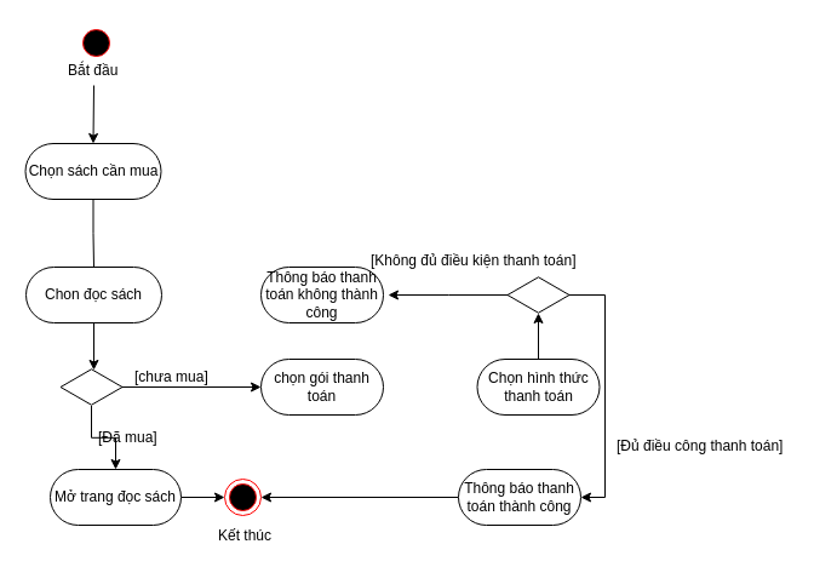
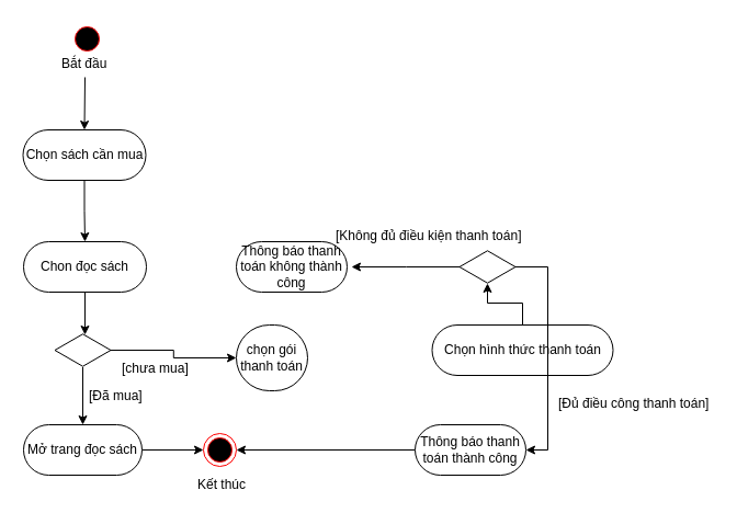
- <mxCell id="4" style="edgeStyle=orthogonalEdgeStyle;rounded=0;orthogonalLoop=1;jettySize=auto;html=1;entryX=0.5;entryY=0;entryDx=0;entryDy=0;endArrow=none;" edge="1" parent="1" source="5" target="10"><mxGeometry relative="1" as="geometry"><mxPoint x="75" y="215" as="targetPoint" /></mxGeometry></mxCell>
+ <mxCell id="4" style="edgeStyle=orthogonalEdgeStyle;rounded=0;orthogonalLoop=1;jettySize=auto;html=1;entryX=0.5;entryY=0;entryDx=0;entryDy=0;" edge="1" parent="1" source="5" target="10"><mxGeometry relative="1" as="geometry"><mxPoint x="75" y="215" as="targetPoint" /></mxGeometry></mxCell>
- <mxCell id="14" value="[chưa mua]" style="text;html=1;resizable=0;points=[];autosize=1;align=left;verticalAlign=top;spacingTop=-4;" vertex="1" parent="1"><mxGeometry x="109" y="301" width="71" height="14" as="geometry" /></mxCell>
+ <mxCell id="14" value="[chưa mua]" style="text;html=1;resizable=0;points=[];autosize=1;align=left;verticalAlign=top;spacingTop=-4;" vertex="1" parent="1"><mxGeometry x="109" y="326" width="71" height="14" as="geometry" /></mxCell>
- <mxCell id="11" value="chọn gói thanh toán" style="rounded=1;whiteSpace=wrap;html=1;arcSize=50;" vertex="1" parent="1"><mxGeometry x="215" y="296" width="101" height="46" as="geometry" /></mxCell>
+ <mxCell id="11" value="chọn gói thanh toán" style="rounded=1;whiteSpace=wrap;html=1;arcSize=50;" vertex="1" parent="1"><mxGeometry x="215" y="296" width="65" height="60" as="geometry" /></mxCell>
- <mxCell id="20" value="Chọn hình thức thanh toán" style="rounded=1;whiteSpace=wrap;html=1;arcSize=50;" vertex="1" parent="1"><mxGeometry x="393.5" y="296" width="101" height="46" as="geometry" /></mxCell>
+ <mxCell id="20" value="Chọn hình thức thanh toán" style="rounded=1;whiteSpace=wrap;html=1;arcSize=50;" vertex="1" parent="1"><mxGeometry x="393.5" y="296" width="165" height="46" as="geometry" /></mxCell>
- <mxCell id="13" value="Mở trang đọc sách" style="rounded=1;whiteSpace=wrap;html=1;arcSize=50;" vertex="1" parent="1"><mxGeometry x="41" y="387" width="108" height="46" as="geometry" /></mxCell>
+ <mxCell id="13" value="Mở trang đọc sách" style="rounded=1;whiteSpace=wrap;html=1;arcSize=50;" vertex="1" parent="1"><mxGeometry x="21" y="387" width="108" height="46" as="geometry" /></mxCell>
